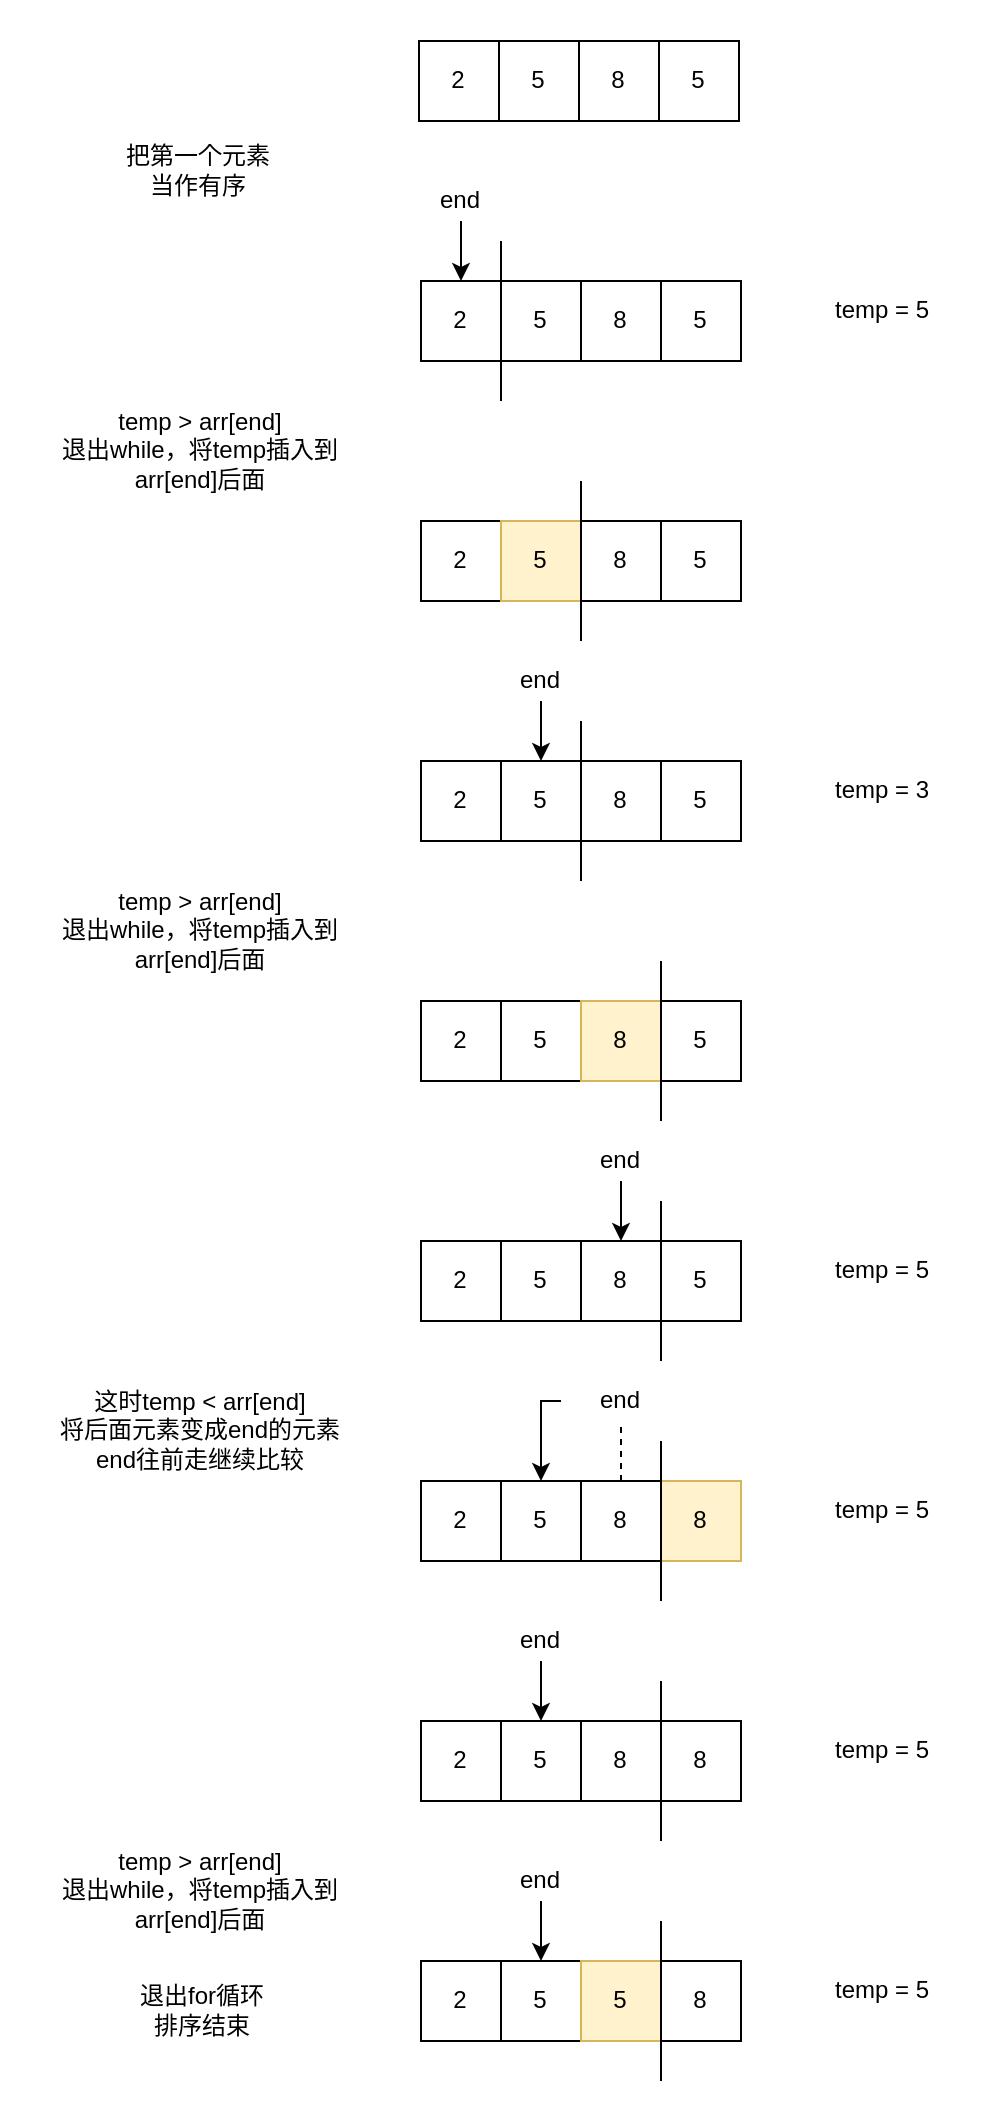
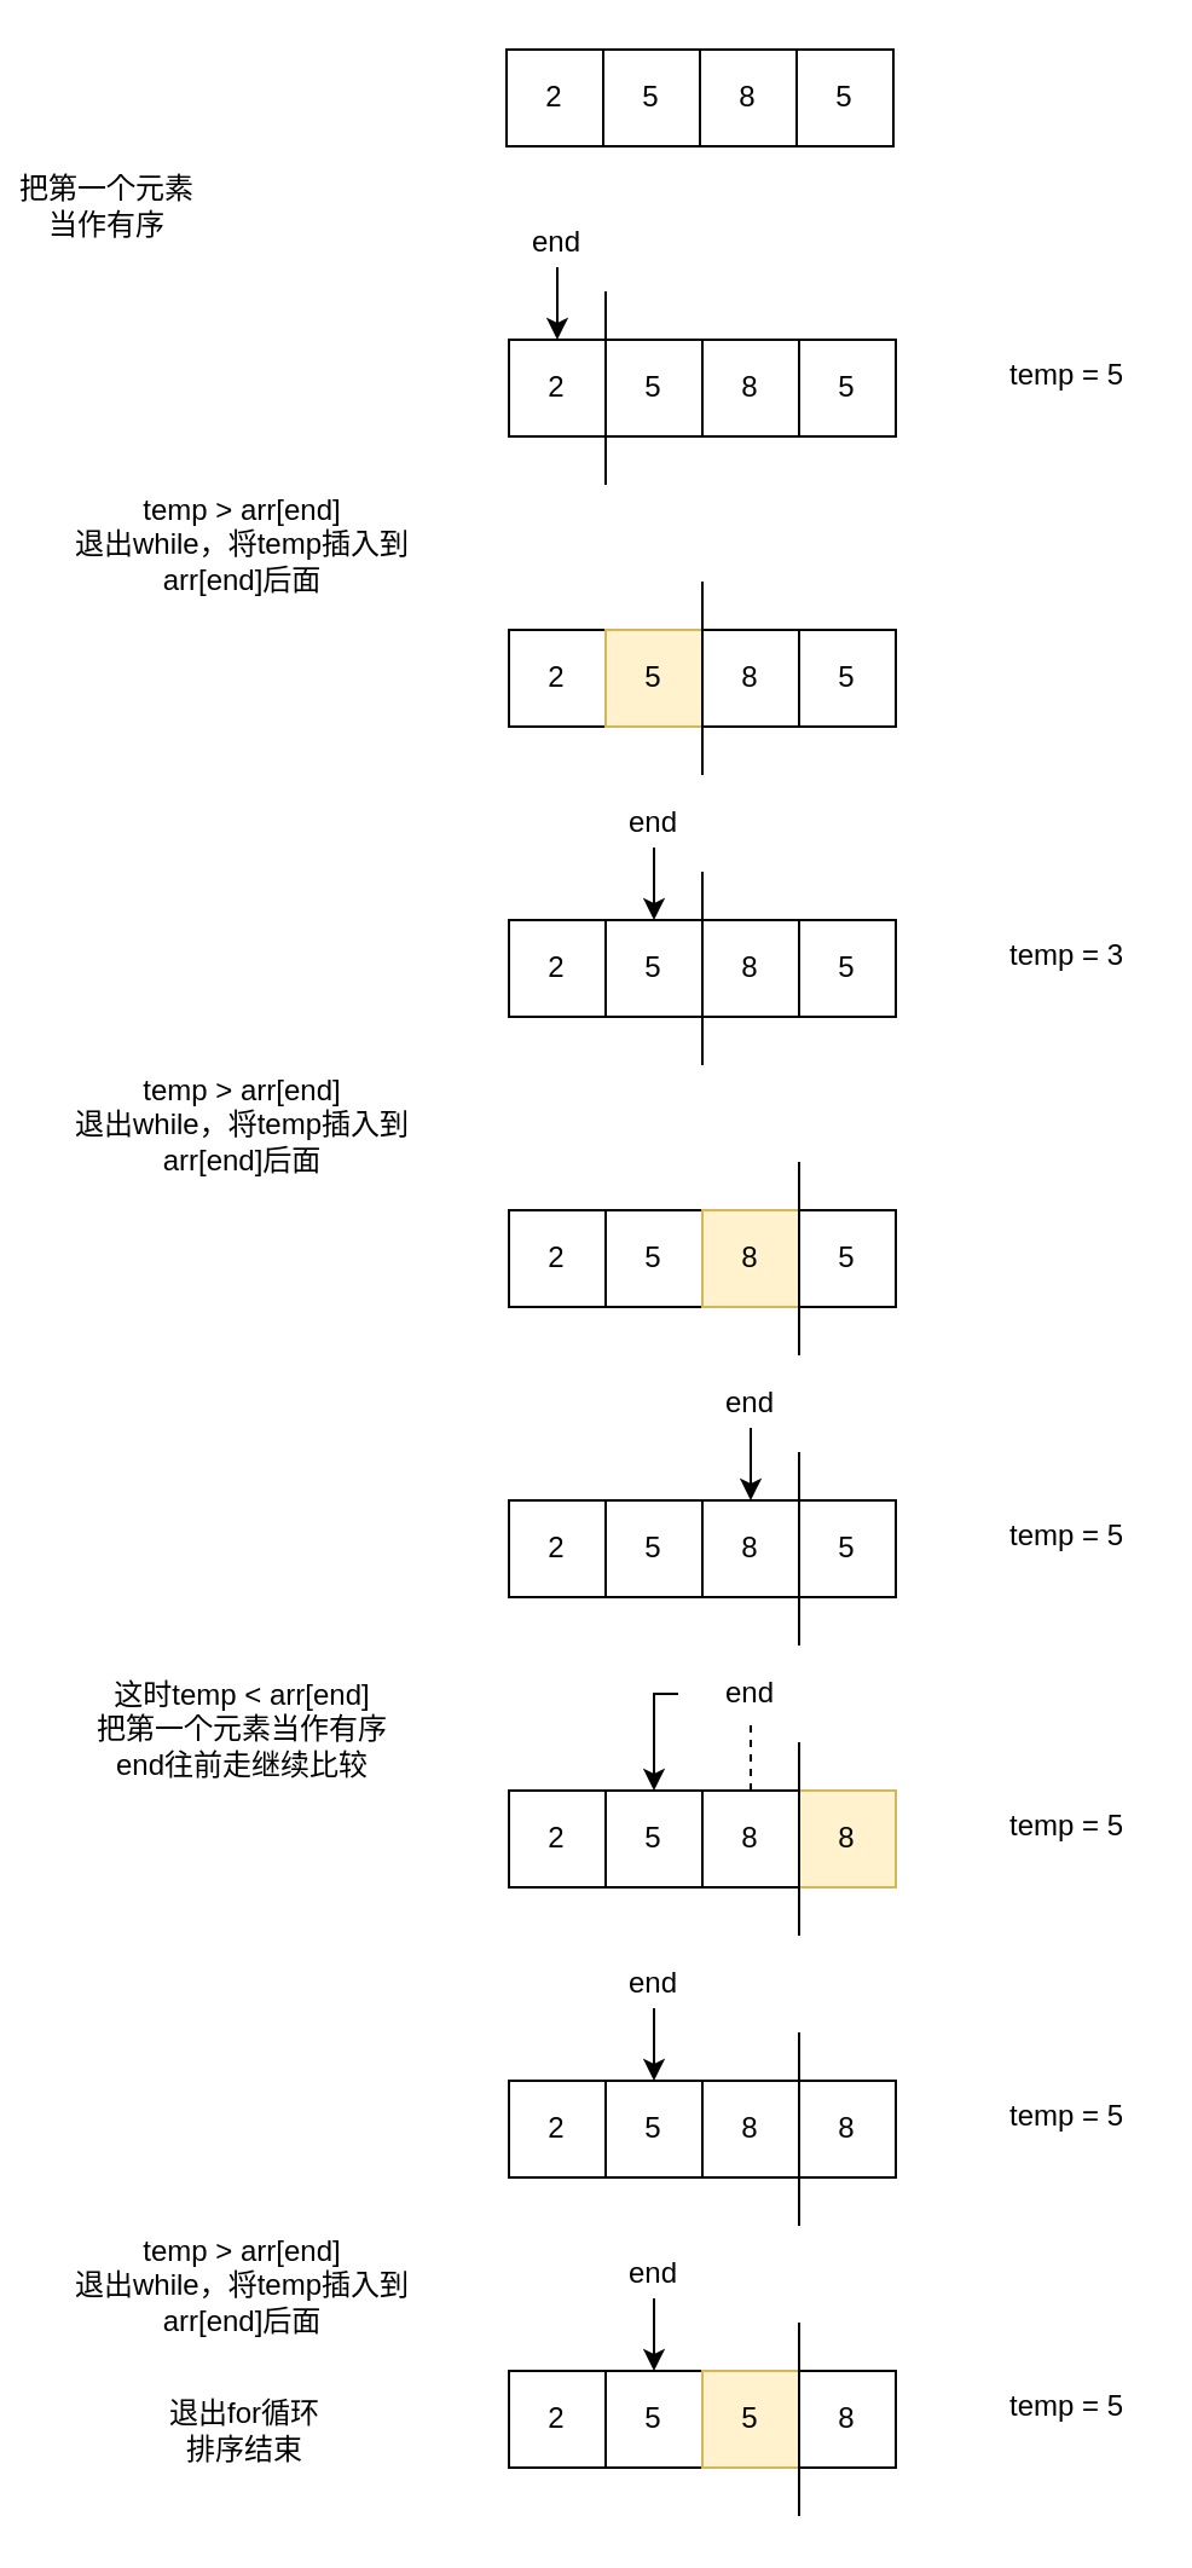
- <mxCell id="2" value="把第一个元素当作有序" style="text;html=1;strokeColor=none;fillColor=none;align=center;verticalAlign=middle;whiteSpace=wrap;rounded=0;" vertex="1" parent="1"><mxGeometry x="59" y="70" width="80" height="30" as="geometry" /></mxCell>
+ <mxCell id="2" value="把第一个元素当作有序" style="text;html=1;strokeColor=none;fillColor=none;align=center;verticalAlign=middle;whiteSpace=wrap;rounded=0;" vertex="1" parent="1"><mxGeometry x="4" y="70" width="80" height="30" as="geometry" /></mxCell>
- <mxCell id="51" value="这时temp &amp;lt; arr[end]&lt;br&gt;将后面元素变成end的元素&lt;br&gt;end往前走继续比较" style="text;html=1;strokeColor=none;fillColor=none;align=center;verticalAlign=middle;whiteSpace=wrap;rounded=0;" vertex="1" parent="1"><mxGeometry x="20" y="700" width="160" height="30" as="geometry" /></mxCell>
+ <mxCell id="51" value="这时temp &amp;lt; arr[end]&lt;br&gt;把第一个元素当作有序&lt;br&gt;end往前走继续比较" style="text;html=1;strokeColor=none;fillColor=none;align=center;verticalAlign=middle;whiteSpace=wrap;rounded=0;" vertex="1" parent="1"><mxGeometry x="20" y="700" width="160" height="30" as="geometry" /></mxCell>
